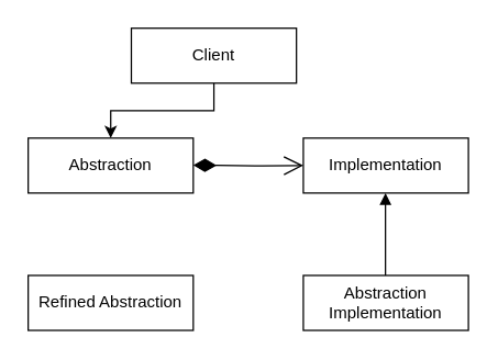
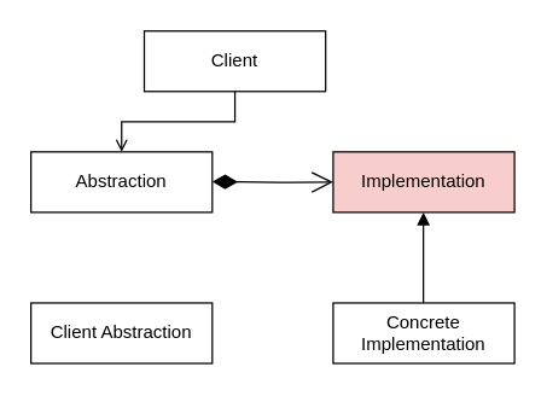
- <mxCell id="2" style="edgeStyle=orthogonalEdgeStyle;rounded=0;orthogonalLoop=1;jettySize=auto;html=1;entryX=0.5;entryY=0;entryDx=0;entryDy=0;" parent="1" source="3" target="4" edge="1"><mxGeometry relative="1" as="geometry" /></mxCell>
+ <mxCell id="2" style="edgeStyle=orthogonalEdgeStyle;rounded=0;orthogonalLoop=1;jettySize=auto;html=1;entryX=0.5;entryY=0;entryDx=0;entryDy=0;endArrow=open;" parent="1" source="3" target="4" edge="1"><mxGeometry relative="1" as="geometry" /></mxCell>
- <mxCell id="5" value="Implementation" style="rounded=0;whiteSpace=wrap;html=1;" parent="1" vertex="1"><mxGeometry x="220" y="100" width="120" height="40" as="geometry" /></mxCell>
+ <mxCell id="5" value="Implementation" style="rounded=0;whiteSpace=wrap;html=1;fillColor=#f8cecc;" parent="1" vertex="1"><mxGeometry x="220" y="100" width="120" height="40" as="geometry" /></mxCell>
- <mxCell id="7" value="Refined Abstraction" style="rounded=0;whiteSpace=wrap;html=1;" parent="1" vertex="1"><mxGeometry x="20" y="200" width="120" height="40" as="geometry" /></mxCell>
+ <mxCell id="7" value="Client Abstraction" style="rounded=0;whiteSpace=wrap;html=1;" parent="1" vertex="1"><mxGeometry x="20" y="200" width="120" height="40" as="geometry" /></mxCell>
- <mxCell id="8" value="Abstraction Implementation" style="rounded=0;whiteSpace=wrap;html=1;" parent="1" vertex="1"><mxGeometry x="220" y="200" width="120" height="40" as="geometry" /></mxCell>
+ <mxCell id="8" value="Concrete Implementation" style="rounded=0;whiteSpace=wrap;html=1;" parent="1" vertex="1"><mxGeometry x="220" y="200" width="120" height="40" as="geometry" /></mxCell>
